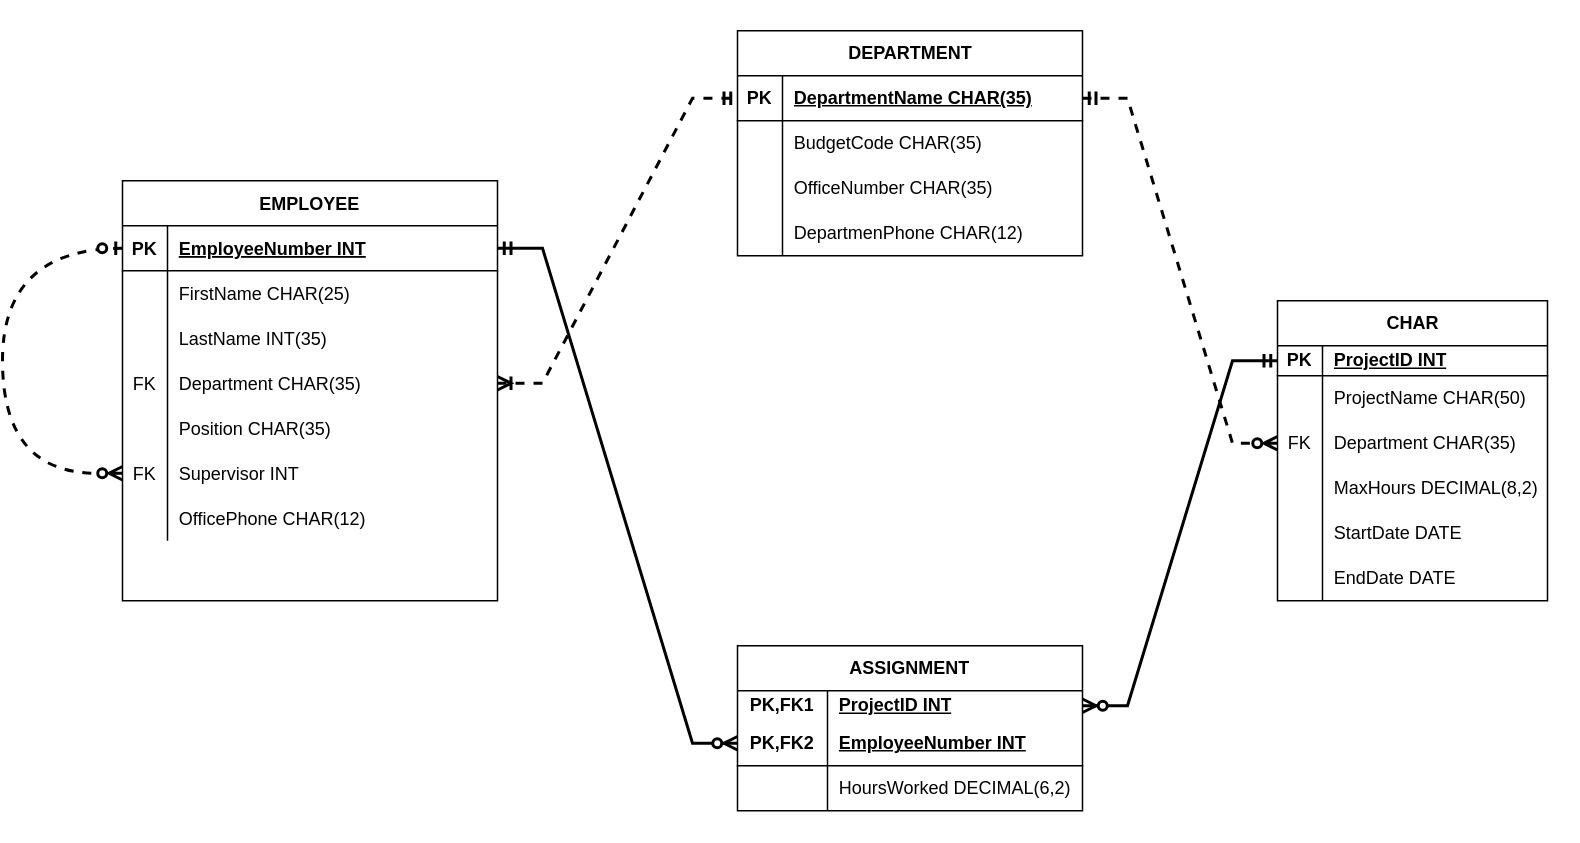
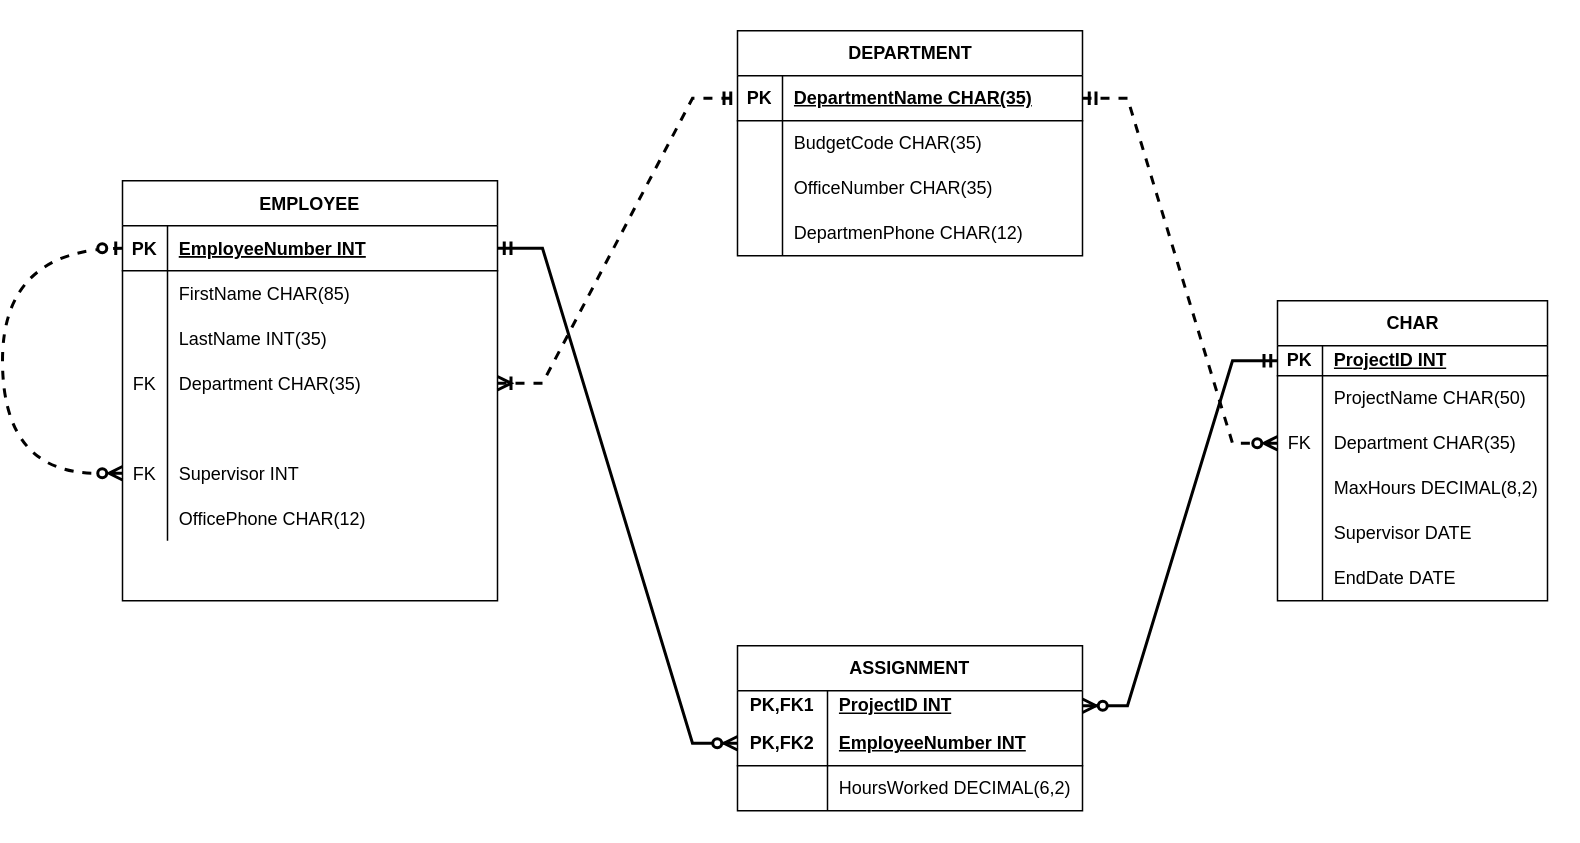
- <mxCell id="8" value="FirstName CHAR(25) " style="shape=partialRectangle;overflow=hidden;connectable=0;fillColor=none;top=0;left=0;bottom=0;right=0;align=left;spacingLeft=6;" parent="6" vertex="1"><mxGeometry x="30" width="220" height="30" as="geometry"><mxRectangle width="220" height="30" as="alternateBounds" /></mxGeometry></mxCell>
+ <mxCell id="8" value="FirstName CHAR(85) " style="shape=partialRectangle;overflow=hidden;connectable=0;fillColor=none;top=0;left=0;bottom=0;right=0;align=left;spacingLeft=6;" parent="6" vertex="1"><mxGeometry x="30" width="220" height="30" as="geometry"><mxRectangle width="220" height="30" as="alternateBounds" /></mxGeometry></mxCell>
- <mxCell id="17" value="Position CHAR(35)" style="shape=partialRectangle;overflow=hidden;connectable=0;fillColor=none;top=0;left=0;bottom=0;right=0;align=left;spacingLeft=6;" parent="15" vertex="1"><mxGeometry x="30" width="220" height="30" as="geometry"><mxRectangle width="220" height="30" as="alternateBounds" /></mxGeometry></mxCell>
- <mxCell id="66" value="StartDate DATE" style="shape=partialRectangle;connectable=0;fillColor=none;top=0;left=0;bottom=0;right=0;align=left;spacingLeft=6;overflow=hidden;whiteSpace=wrap;html=1;" parent="64" vertex="1"><mxGeometry x="30" width="150" height="30" as="geometry"><mxRectangle width="150" height="30" as="alternateBounds" /></mxGeometry></mxCell>
+ <mxCell id="66" value="Supervisor DATE" style="shape=partialRectangle;connectable=0;fillColor=none;top=0;left=0;bottom=0;right=0;align=left;spacingLeft=6;overflow=hidden;whiteSpace=wrap;html=1;" parent="64" vertex="1"><mxGeometry x="30" width="150" height="30" as="geometry"><mxRectangle width="150" height="30" as="alternateBounds" /></mxGeometry></mxCell>
